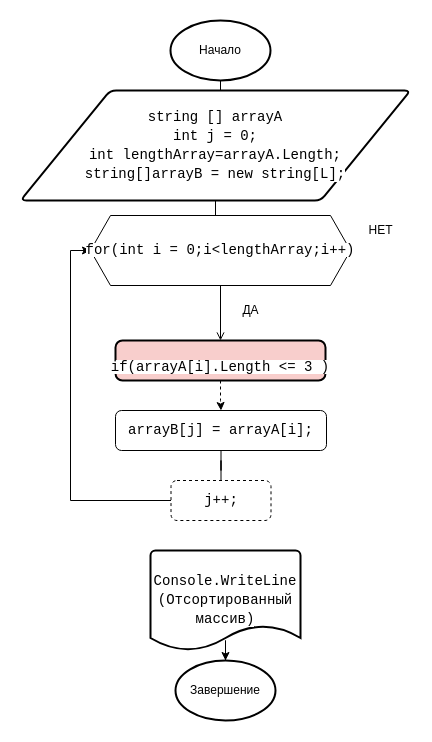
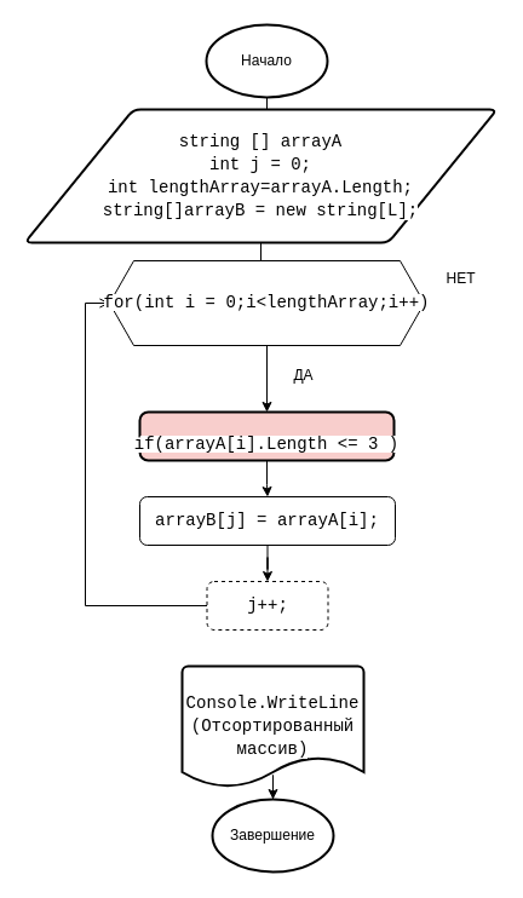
- <mxCell id="7" style="edgeStyle=orthogonalEdgeStyle;rounded=0;orthogonalLoop=1;jettySize=auto;html=1;entryX=0;entryY=0.5;entryDx=0;entryDy=0;" parent="1" source="19" target="15" edge="1"><mxGeometry relative="1" as="geometry"><Array as="points"><mxPoint x="70" y="500" /><mxPoint x="70" y="250" /></Array></mxGeometry></mxCell>
+ <mxCell id="7" style="edgeStyle=orthogonalEdgeStyle;rounded=0;orthogonalLoop=1;jettySize=auto;html=1;entryX=0;entryY=0.5;entryDx=0;entryDy=0;endArrow=open;" parent="1" source="19" target="15" edge="1"><mxGeometry relative="1" as="geometry"><Array as="points"><mxPoint x="70" y="500" /><mxPoint x="70" y="250" /></Array></mxGeometry></mxCell>
- <mxCell id="14" value="" style="edgeStyle=orthogonalEdgeStyle;rounded=0;orthogonalLoop=1;jettySize=auto;html=1;endArrow=open;" parent="1" source="15" target="5" edge="1"><mxGeometry relative="1" as="geometry" /></mxCell>
+ <mxCell id="14" value="" style="edgeStyle=orthogonalEdgeStyle;rounded=0;orthogonalLoop=1;jettySize=auto;html=1;" parent="1" source="15" target="5" edge="1"><mxGeometry relative="1" as="geometry" /></mxCell>
- <mxCell id="4" style="edgeStyle=orthogonalEdgeStyle;rounded=0;orthogonalLoop=1;jettySize=auto;html=1;entryX=0.5;entryY=0;entryDx=0;entryDy=0;dashed=1;" parent="1" source="5" target="18" edge="1"><mxGeometry relative="1" as="geometry"><mxPoint x="219" y="390" as="targetPoint" /></mxGeometry></mxCell>
+ <mxCell id="4" style="edgeStyle=orthogonalEdgeStyle;rounded=0;orthogonalLoop=1;jettySize=auto;html=1;entryX=0.5;entryY=0;entryDx=0;entryDy=0;" parent="1" source="5" target="18" edge="1"><mxGeometry relative="1" as="geometry"><mxPoint x="219" y="390" as="targetPoint" /></mxGeometry></mxCell>
- <mxCell id="17" value="" style="edgeStyle=orthogonalEdgeStyle;rounded=0;orthogonalLoop=1;jettySize=auto;html=1;endArrow=none;" parent="1" source="18" target="19" edge="1"><mxGeometry relative="1" as="geometry" /></mxCell>
+ <mxCell id="17" value="" style="edgeStyle=orthogonalEdgeStyle;rounded=0;orthogonalLoop=1;jettySize=auto;html=1;" parent="1" source="18" target="19" edge="1"><mxGeometry relative="1" as="geometry" /></mxCell>
